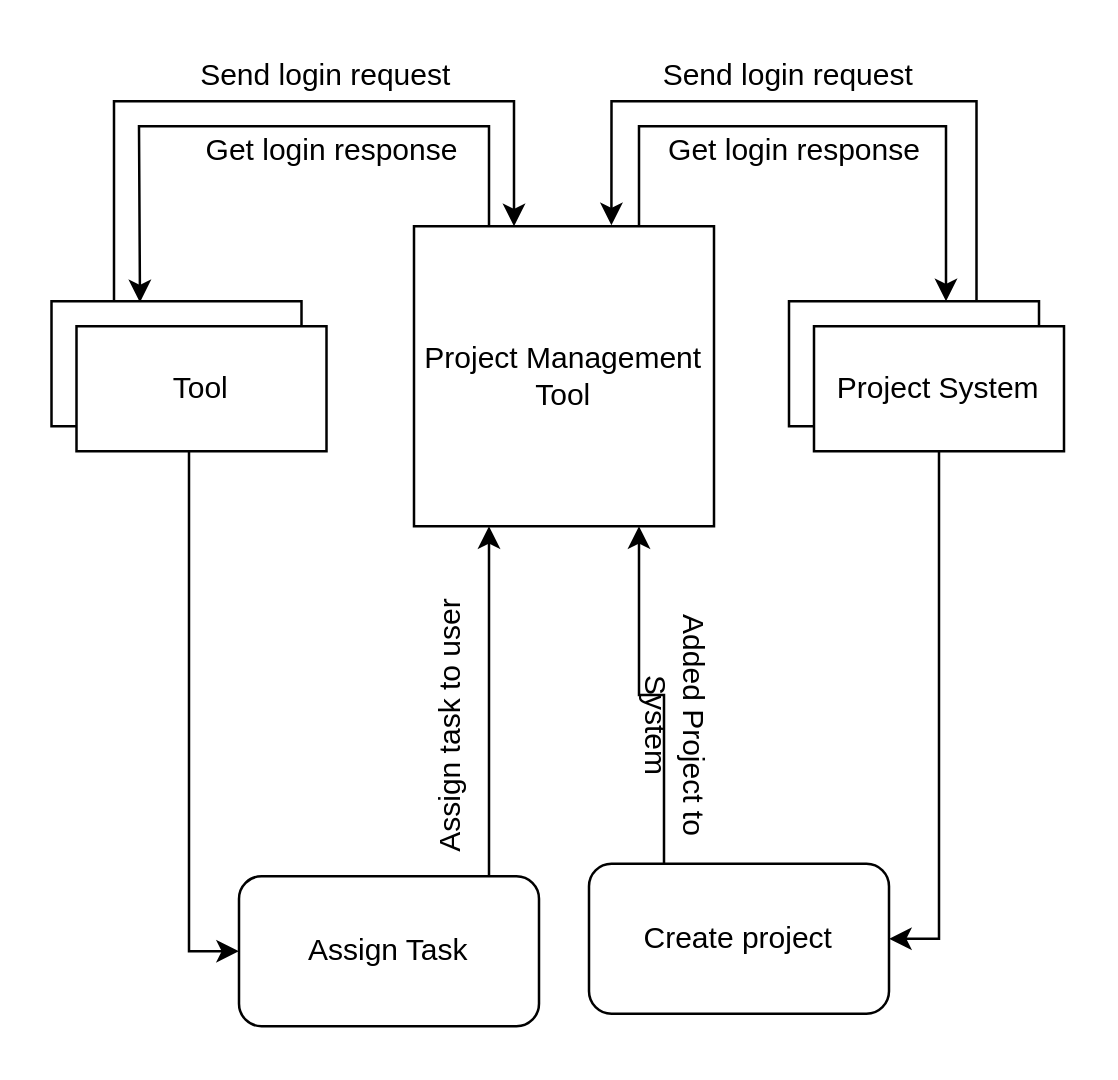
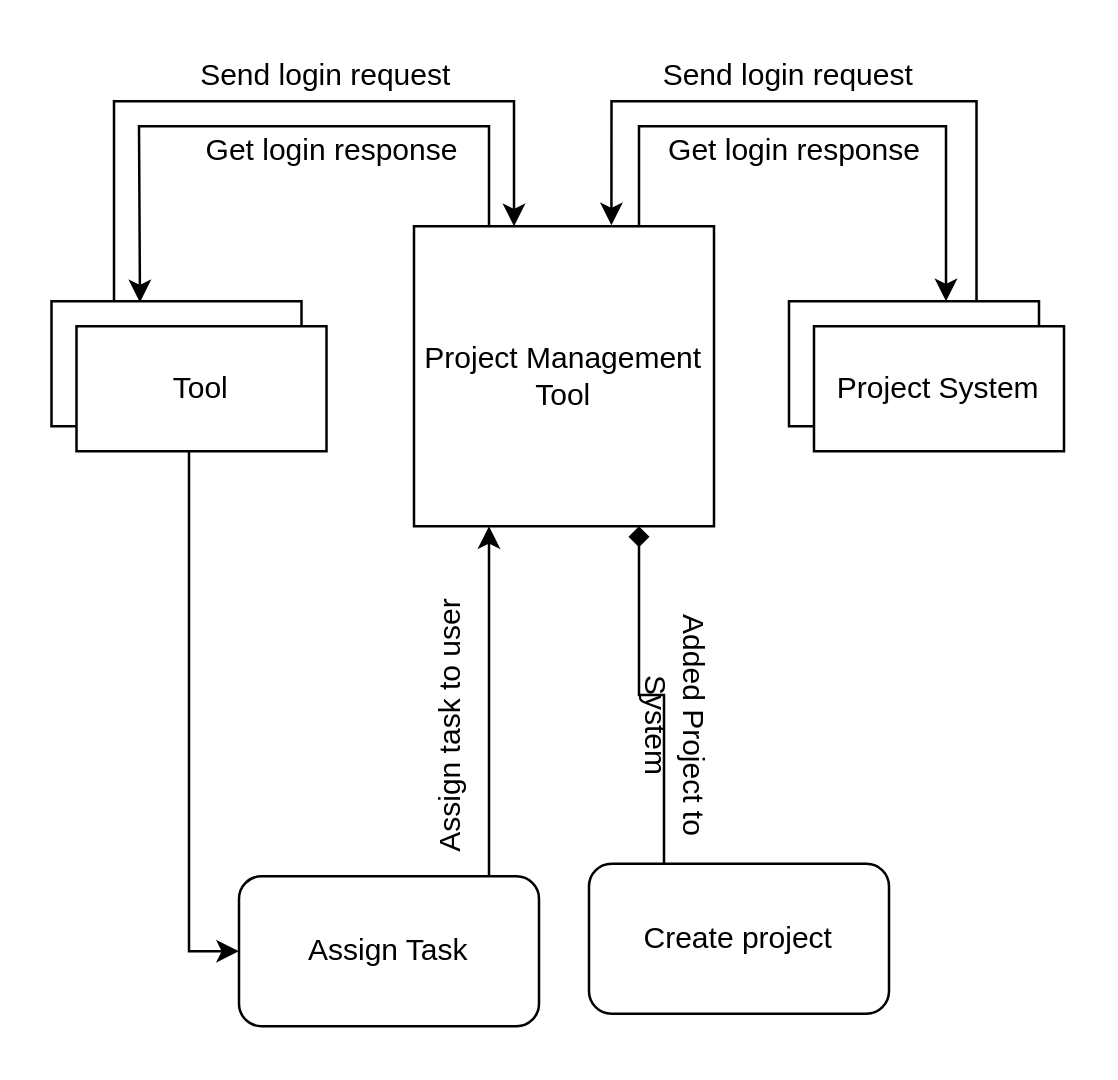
- <mxCell id="3" style="edgeStyle=orthogonalEdgeStyle;rounded=0;orthogonalLoop=1;jettySize=auto;html=1;exitX=0.25;exitY=0;exitDx=0;exitDy=0;entryX=0.75;entryY=1;entryDx=0;entryDy=0;" edge="1" parent="1" source="5" target="12"><mxGeometry relative="1" as="geometry" /></mxCell>
+ <mxCell id="3" style="edgeStyle=orthogonalEdgeStyle;rounded=0;orthogonalLoop=1;jettySize=auto;html=1;exitX=0.25;exitY=0;exitDx=0;exitDy=0;entryX=0.75;entryY=1;entryDx=0;entryDy=0;endArrow=diamond;" edge="1" parent="1" source="5" target="12"><mxGeometry relative="1" as="geometry" /></mxCell>
- <mxCell id="15" style="edgeStyle=orthogonalEdgeStyle;rounded=0;orthogonalLoop=1;jettySize=auto;html=1;entryX=1;entryY=0.5;entryDx=0;entryDy=0;" edge="1" parent="1" source="16" target="5"><mxGeometry relative="1" as="geometry" /></mxCell>
